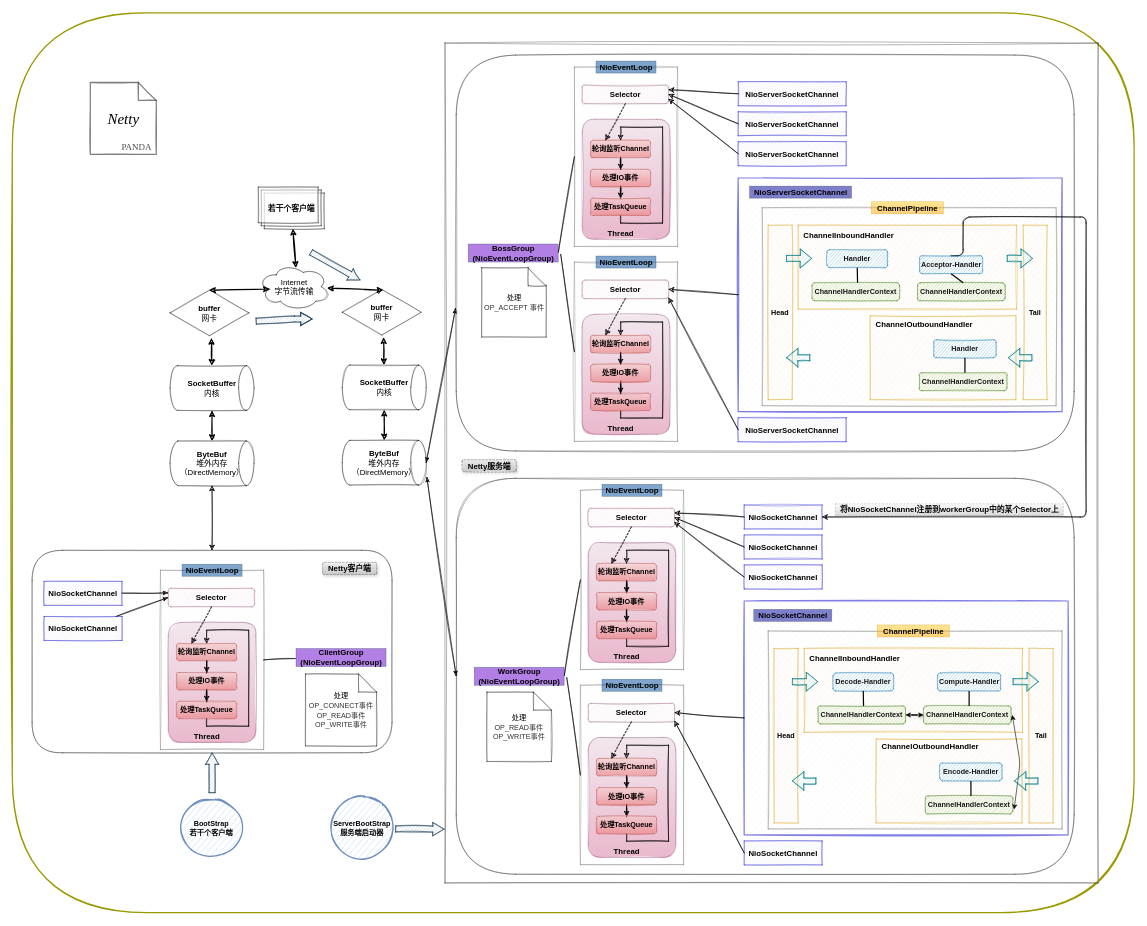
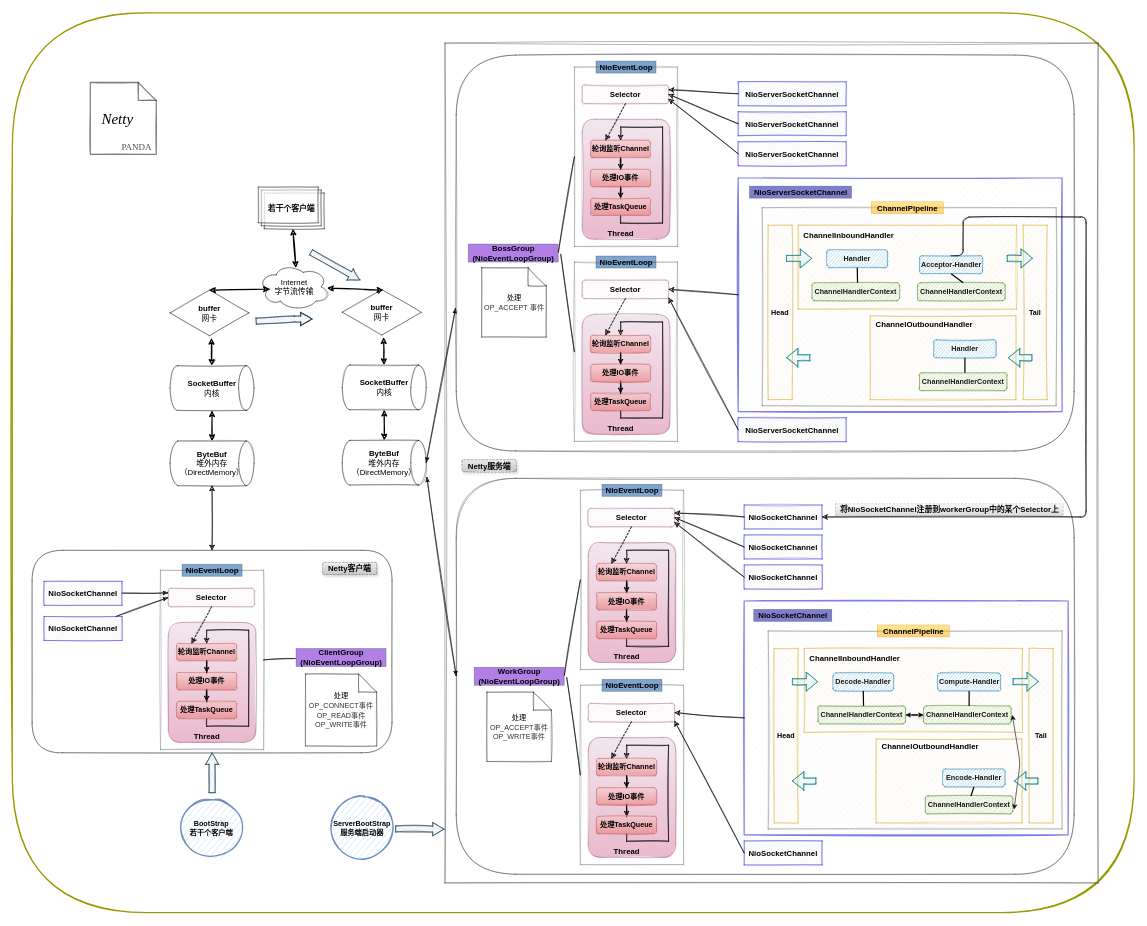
- <mxCell id="175" value="Netty" style="text;html=1;resizable=0;autosize=1;align=center;verticalAlign=middle;points=[];fillColor=none;strokeColor=none;rounded=0;shadow=0;glass=0;sketch=1;fontFamily=Georgia;fontSize=25;fontColor=#000000;opacity=50;fontStyle=2" parent="1" vertex="1"><mxGeometry x="165" y="176.5" width="80" height="40" as="geometry" /></mxCell>
+ <mxCell id="175" value="Netty" style="text;html=1;resizable=0;autosize=1;align=center;verticalAlign=middle;points=[];fillColor=none;strokeColor=none;rounded=0;shadow=0;glass=0;sketch=1;fontFamily=Georgia;fontSize=25;fontColor=#000000;opacity=50;fontStyle=2" parent="1" vertex="1"><mxGeometry x="155" y="176.5" width="80" height="40" as="geometry" /></mxCell>
- <mxCell id="162" value="&lt;font style=&quot;font-size: 12px&quot;&gt;处理&lt;br&gt;&lt;span style=&quot;color: rgb(51 , 51 , 51) ; text-align: left ; background-color: rgb(255 , 255 , 255)&quot;&gt;OP_&lt;/span&gt;&lt;span style=&quot;color: rgb(51 , 51 , 51) ; font-family: , &amp;#34;sf ui text&amp;#34; , &amp;#34;arial&amp;#34; , &amp;#34;pingfang sc&amp;#34; , &amp;#34;hiragino sans gb&amp;#34; , &amp;#34;microsoft yahei&amp;#34; , &amp;#34;wenquanyi micro hei&amp;#34; , sans-serif , &amp;#34;simhei&amp;#34; , &amp;#34;simsun&amp;#34; ; text-align: left ; background-color: rgb(255 , 255 , 255)&quot;&gt;READ&lt;/span&gt;&lt;span style=&quot;color: rgb(51 , 51 , 51) ; text-align: left ; background-color: rgb(255 , 255 , 255)&quot;&gt;事件&lt;br&gt;OP_WRITE事件&lt;br&gt;&lt;/span&gt;&lt;/font&gt;" style="shape=note;whiteSpace=wrap;html=1;backgroundOutline=1;darkOpacity=0.05;rounded=1;shadow=0;glass=0;sketch=1;strokeWidth=1;fontFamily=Helvetica;fontSize=13;opacity=50;" parent="1" vertex="1"><mxGeometry x="811.25" y="1153" width="107.5" height="115.5" as="geometry" /></mxCell>
+ <mxCell id="162" value="&lt;font style=&quot;font-size: 12px&quot;&gt;处理&lt;br&gt;&lt;span style=&quot;color: rgb(51 , 51 , 51) ; text-align: left ; background-color: rgb(255 , 255 , 255)&quot;&gt;OP_&lt;/span&gt;&lt;span style=&quot;color: rgb(51 , 51 , 51) ; font-family: , &amp;#34;sf ui text&amp;#34; , &amp;#34;arial&amp;#34; , &amp;#34;pingfang sc&amp;#34; , &amp;#34;hiragino sans gb&amp;#34; , &amp;#34;microsoft yahei&amp;#34; , &amp;#34;wenquanyi micro hei&amp;#34; , sans-serif , &amp;#34;simhei&amp;#34; , &amp;#34;simsun&amp;#34; ; text-align: left ; background-color: rgb(255 , 255 , 255)&quot;&gt;ACCEPT&lt;/span&gt;&lt;span style=&quot;color: rgb(51 , 51 , 51) ; text-align: left ; background-color: rgb(255 , 255 , 255)&quot;&gt;事件&lt;br&gt;OP_WRITE事件&lt;br&gt;&lt;/span&gt;&lt;/font&gt;" style="shape=note;whiteSpace=wrap;html=1;backgroundOutline=1;darkOpacity=0.05;rounded=1;shadow=0;glass=0;sketch=1;strokeWidth=1;fontFamily=Helvetica;fontSize=13;opacity=50;" parent="1" vertex="1"><mxGeometry x="811.25" y="1153" width="107.5" height="115.5" as="geometry" /></mxCell>
- <mxCell id="22" value="&lt;p&gt;&lt;b&gt;&lt;font color=&quot;#1a1a1a&quot;&gt;Encode-Handler&lt;/font&gt;&lt;/b&gt;&lt;/p&gt;" style="rounded=1;whiteSpace=wrap;html=1;shadow=0;glass=0;sketch=1;opacity=50;fillColor=#1ba1e2;strokeColor=#006EAF;fillStyle=auto;fontColor=#ffffff;" parent="1" vertex="1"><mxGeometry x="1566" y="1271" width="104" height="30" as="geometry" /></mxCell>
+ <mxCell id="22" value="&lt;p&gt;&lt;b&gt;&lt;font color=&quot;#1a1a1a&quot;&gt;Encode-Handler&lt;/font&gt;&lt;/b&gt;&lt;/p&gt;" style="rounded=1;whiteSpace=wrap;html=1;shadow=0;glass=0;sketch=1;opacity=50;fillColor=#1ba1e2;strokeColor=#006EAF;fillStyle=auto;fontColor=#ffffff;" parent="1" vertex="1"><mxGeometry x="1571" y="1281" width="104" height="30" as="geometry" /></mxCell>
